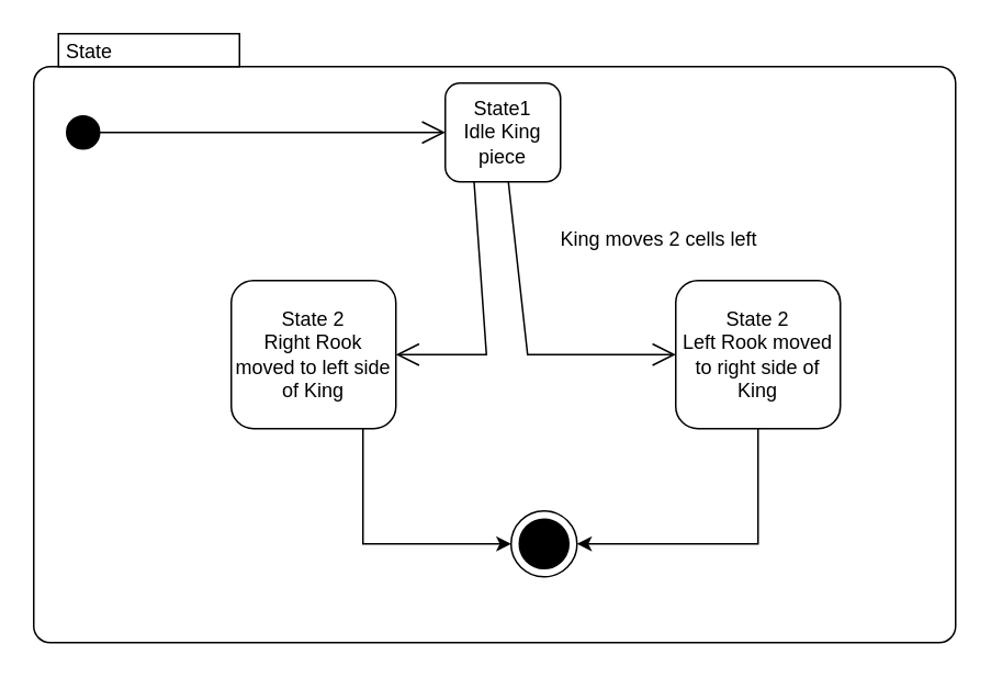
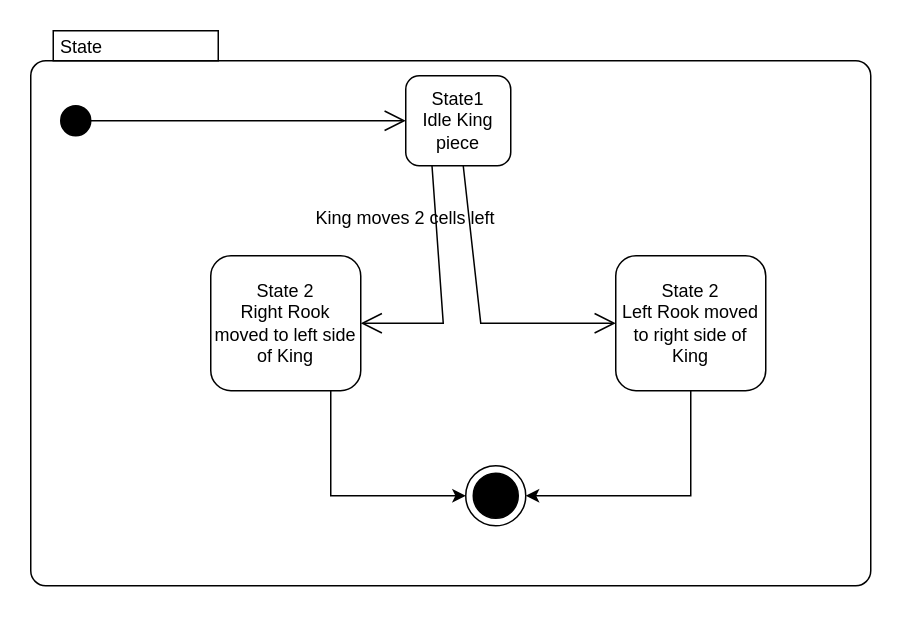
- <mxCell id="9" value="King moves 2 cells left" style="text;html=1;strokeColor=none;fillColor=none;align=center;verticalAlign=middle;whiteSpace=wrap;rounded=0;" vertex="1" parent="2"><mxGeometry x="305" y="110" width="150" height="30" as="geometry" /></mxCell>
+ <mxCell id="9" value="King moves 2 cells left" style="text;html=1;strokeColor=none;fillColor=none;align=center;verticalAlign=middle;whiteSpace=wrap;rounded=0;" vertex="1" parent="2"><mxGeometry x="175" y="110" width="150" height="30" as="geometry" /></mxCell>
